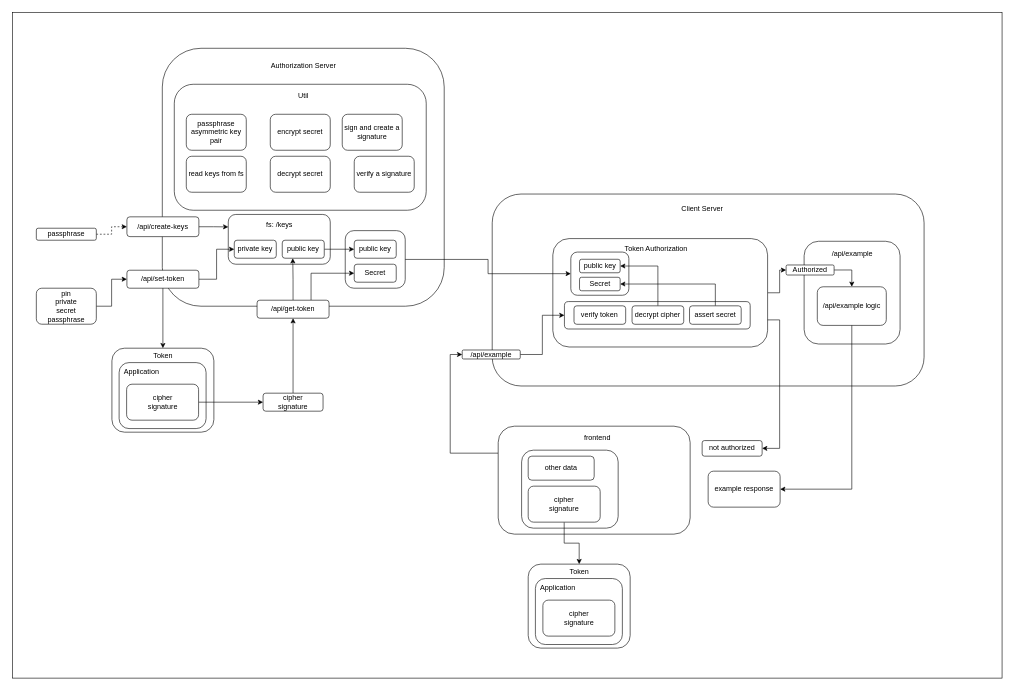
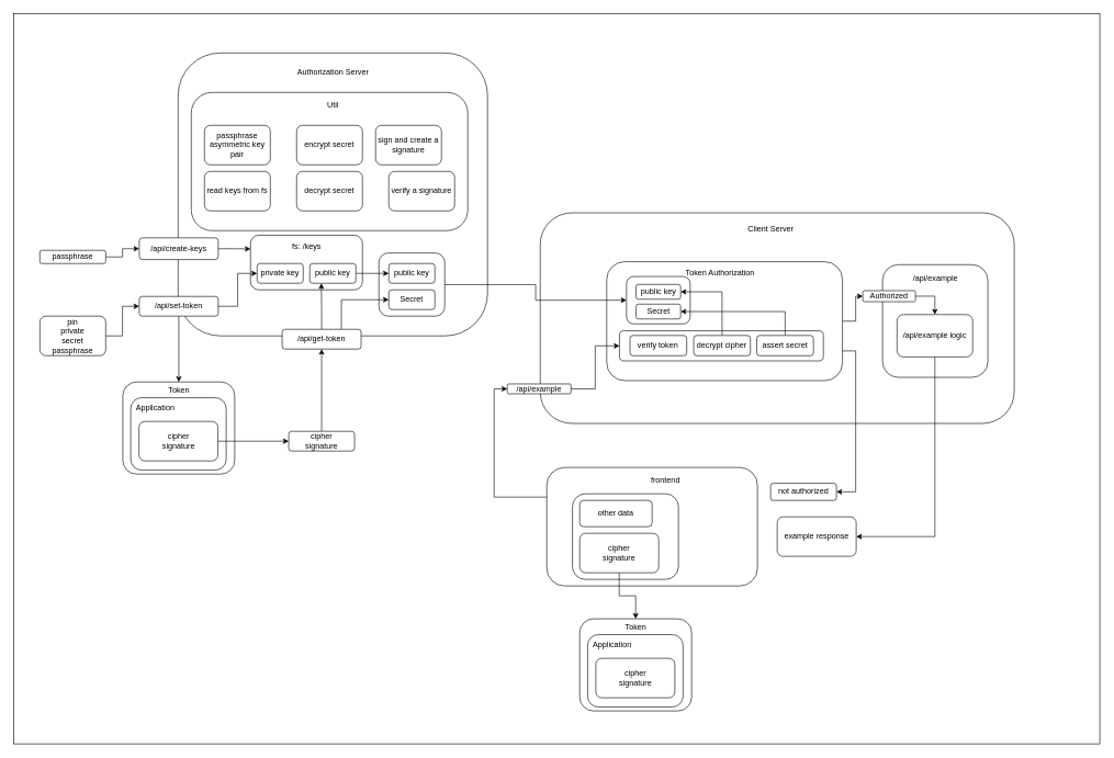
- <mxCell id="54" style="edgeStyle=orthogonalEdgeStyle;rounded=0;orthogonalLoop=1;jettySize=auto;html=1;dashed=1;" edge="1" parent="1" source="55" target="20"><mxGeometry relative="1" as="geometry" /></mxCell>
+ <mxCell id="54" style="edgeStyle=orthogonalEdgeStyle;rounded=0;orthogonalLoop=1;jettySize=auto;html=1;" edge="1" parent="1" source="55" target="20"><mxGeometry relative="1" as="geometry" /></mxCell>
- <mxCell id="75" value="frontend" style="text;html=1;align=center;verticalAlign=middle;resizable=0;points=[];autosize=1;strokeColor=none;fillColor=none;" vertex="1" parent="1"><mxGeometry x="964.5" y="720" width="60" height="20" as="geometry" /></mxCell>
+ <mxCell id="75" value="frontend" style="text;html=1;align=center;verticalAlign=middle;resizable=0;points=[];autosize=1;strokeColor=none;fillColor=none;" vertex="1" parent="1"><mxGeometry x="979.5" y="720" width="60" height="20" as="geometry" /></mxCell>
